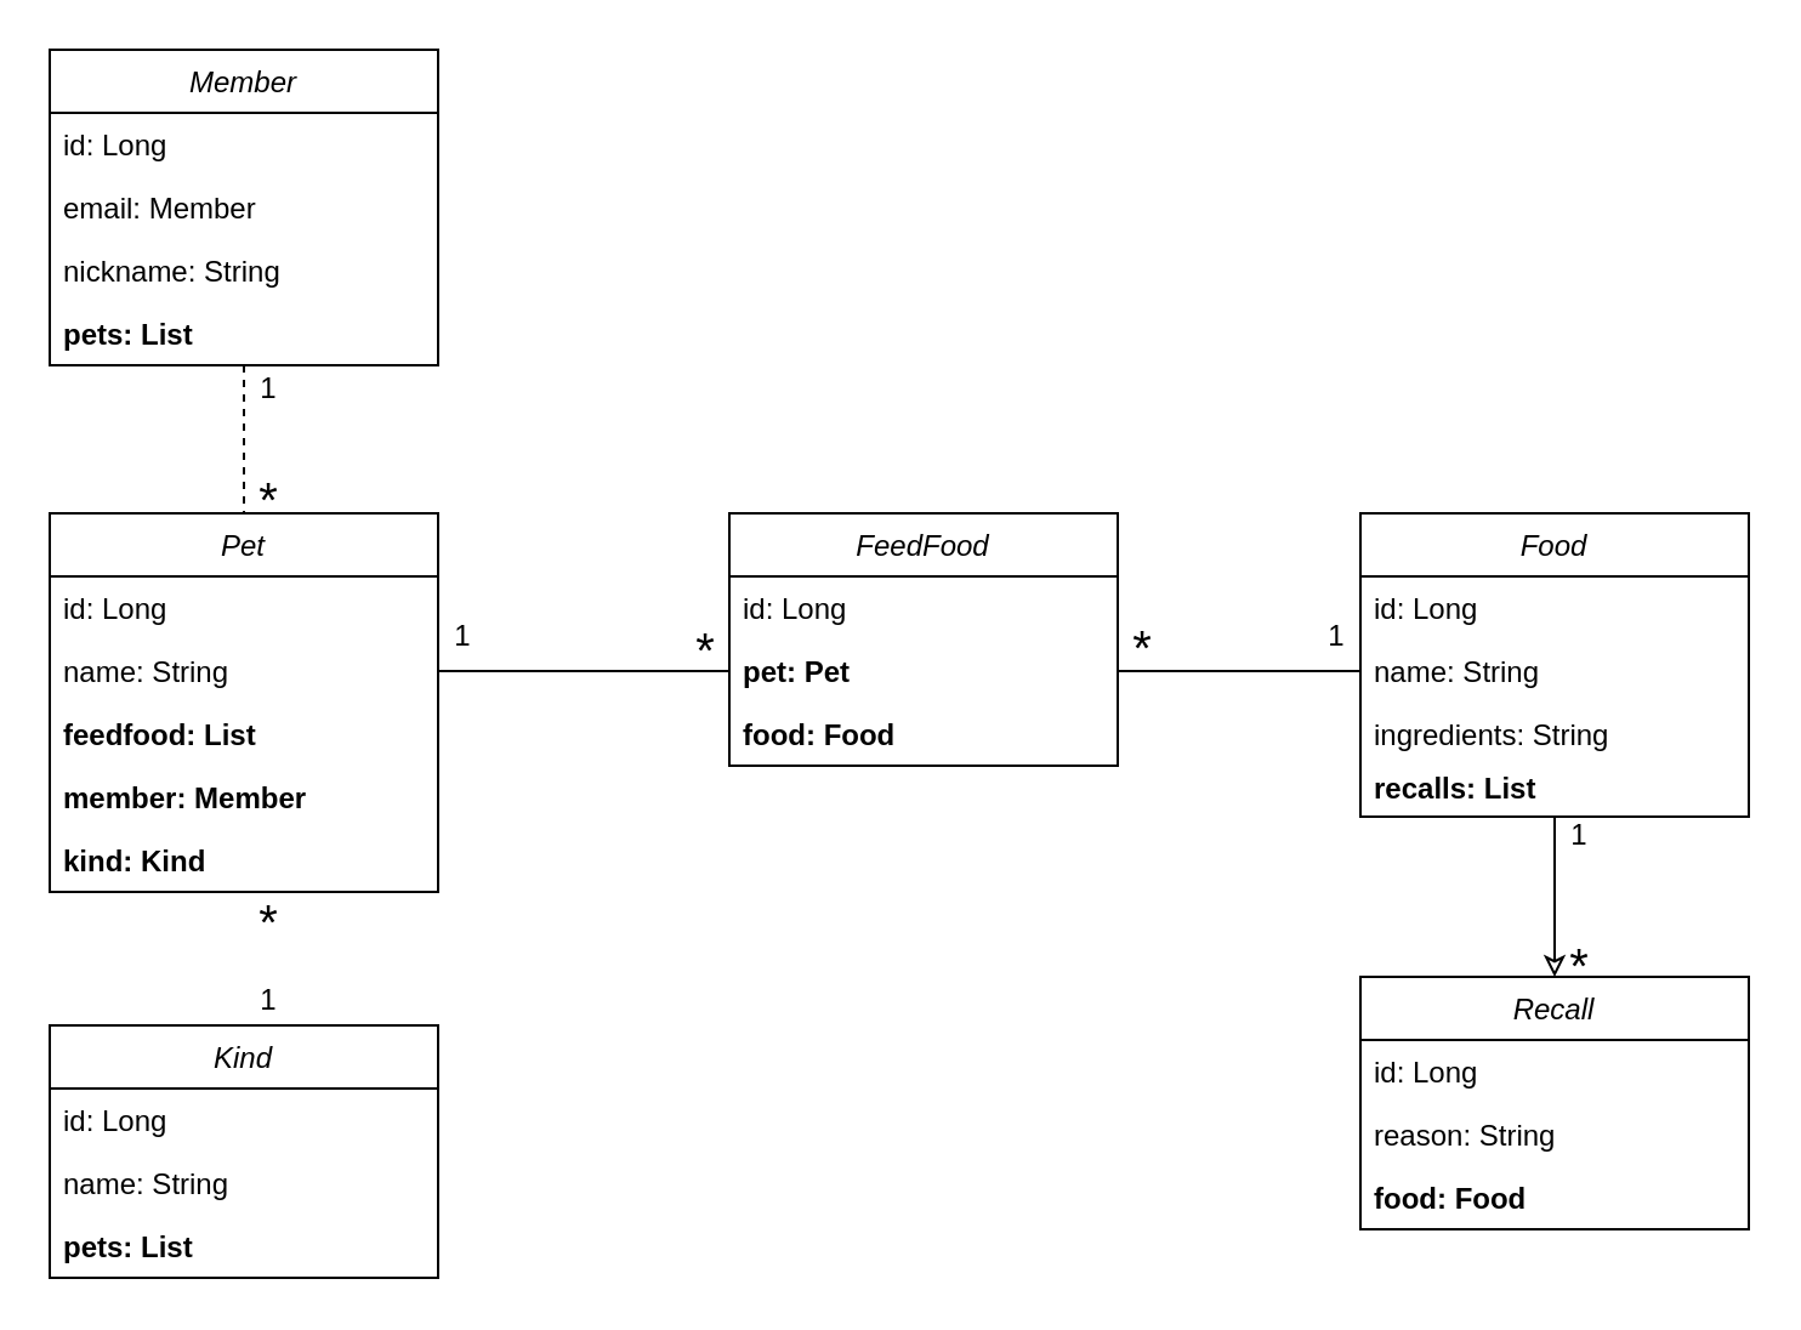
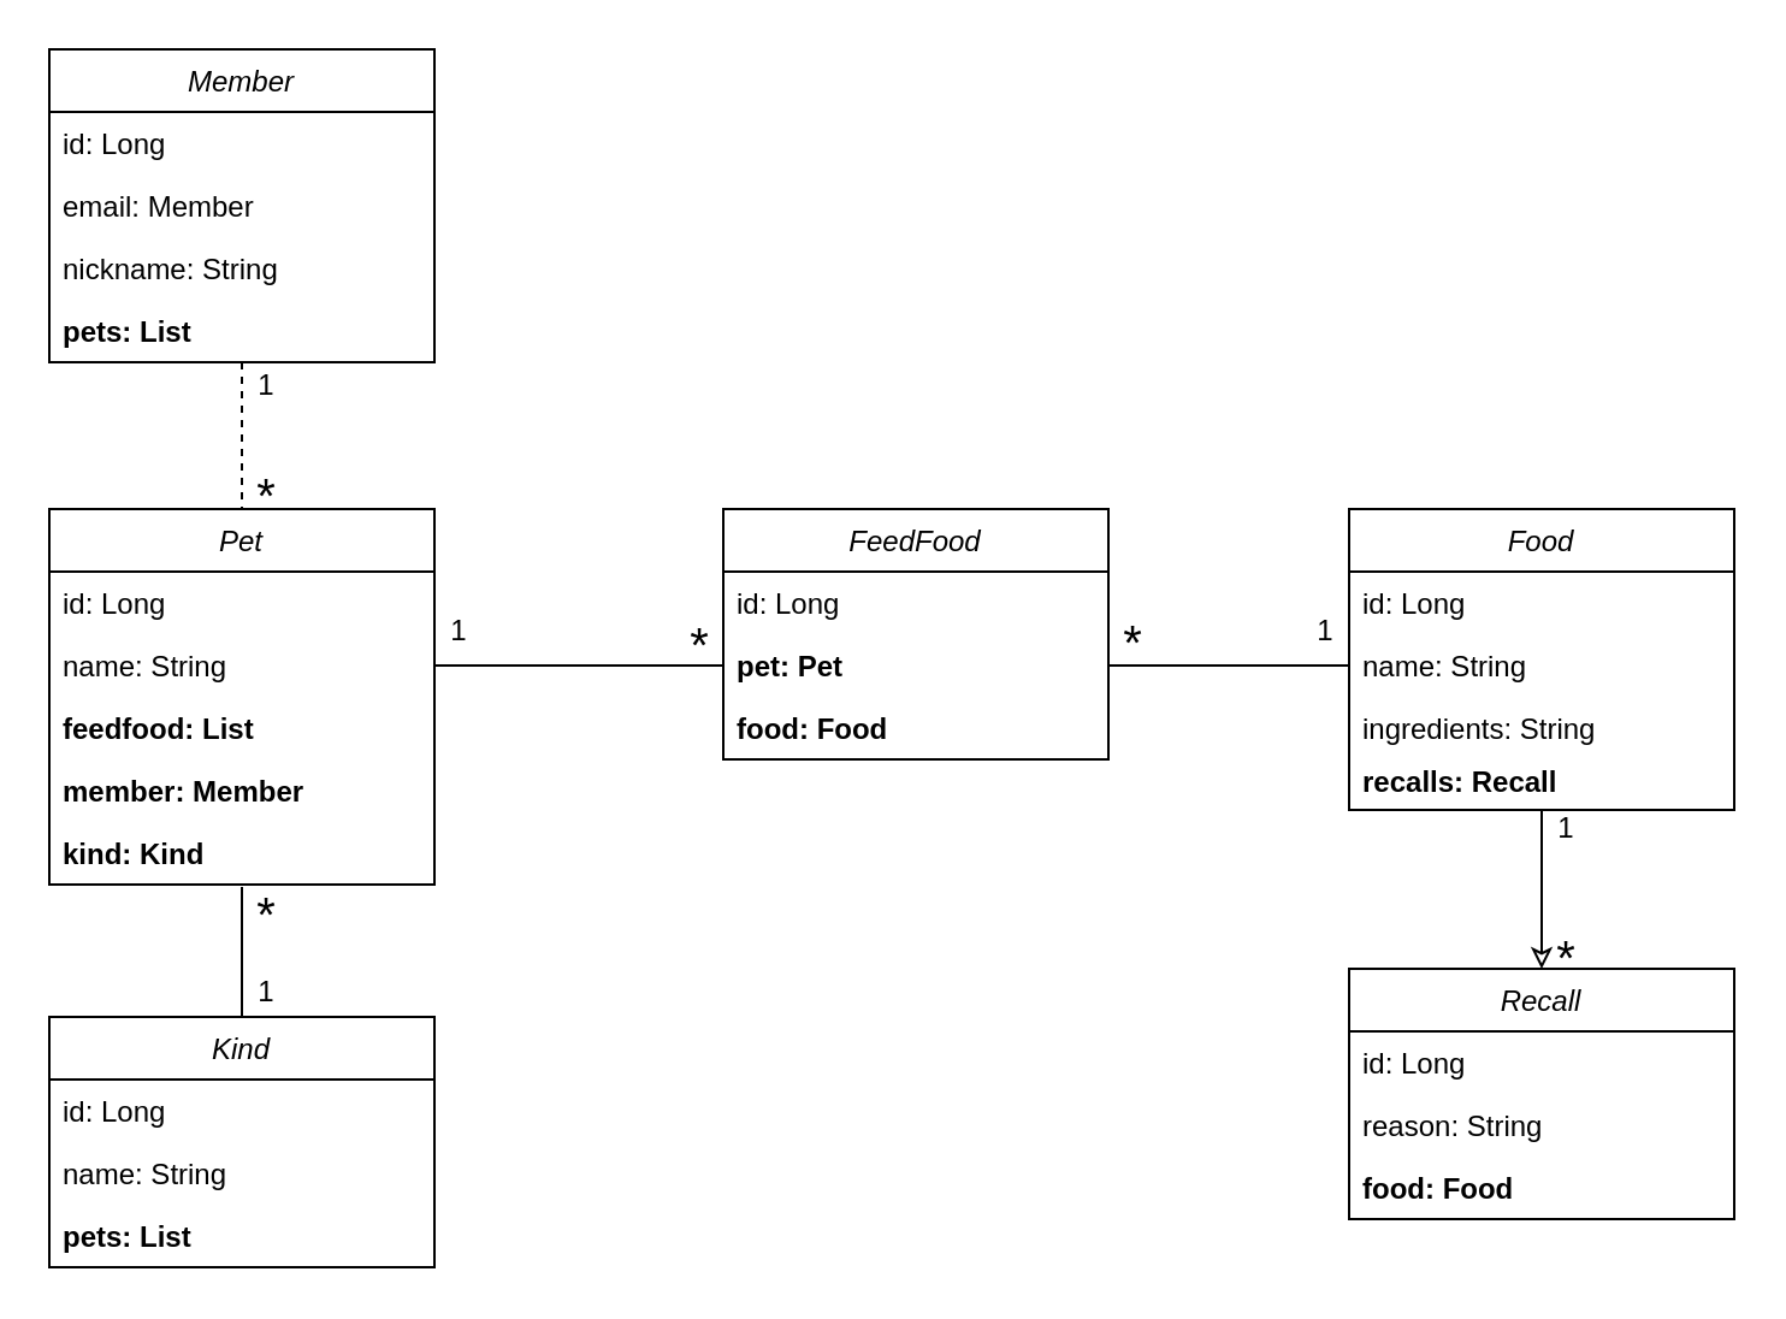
- <mxCell id="28" value="recalls: List" style="text;align=left;verticalAlign=top;spacingLeft=4;spacingRight=4;overflow=hidden;rotatable=0;points=[[0,0.5],[1,0.5]];portConstraint=eastwest;fontStyle=1" vertex="1" parent="24"><mxGeometry y="100" width="160" height="25" as="geometry" /></mxCell>
+ <mxCell id="28" value="recalls: Recall" style="text;align=left;verticalAlign=top;spacingLeft=4;spacingRight=4;overflow=hidden;rotatable=0;points=[[0,0.5],[1,0.5]];portConstraint=eastwest;fontStyle=1" vertex="1" parent="24"><mxGeometry y="100" width="160" height="25" as="geometry" /></mxCell>
+ <mxCell id="14" style="edgeStyle=orthogonalEdgeStyle;rounded=0;orthogonalLoop=1;jettySize=auto;html=1;exitX=0.5;exitY=0;exitDx=0;exitDy=0;entryX=0.5;entryY=1.038;entryDx=0;entryDy=0;entryPerimeter=0;fontSize=20;endArrow=none;endFill=0;" edge="1" parent="1" source="15" target="13"><mxGeometry relative="1" as="geometry" /></mxCell>
